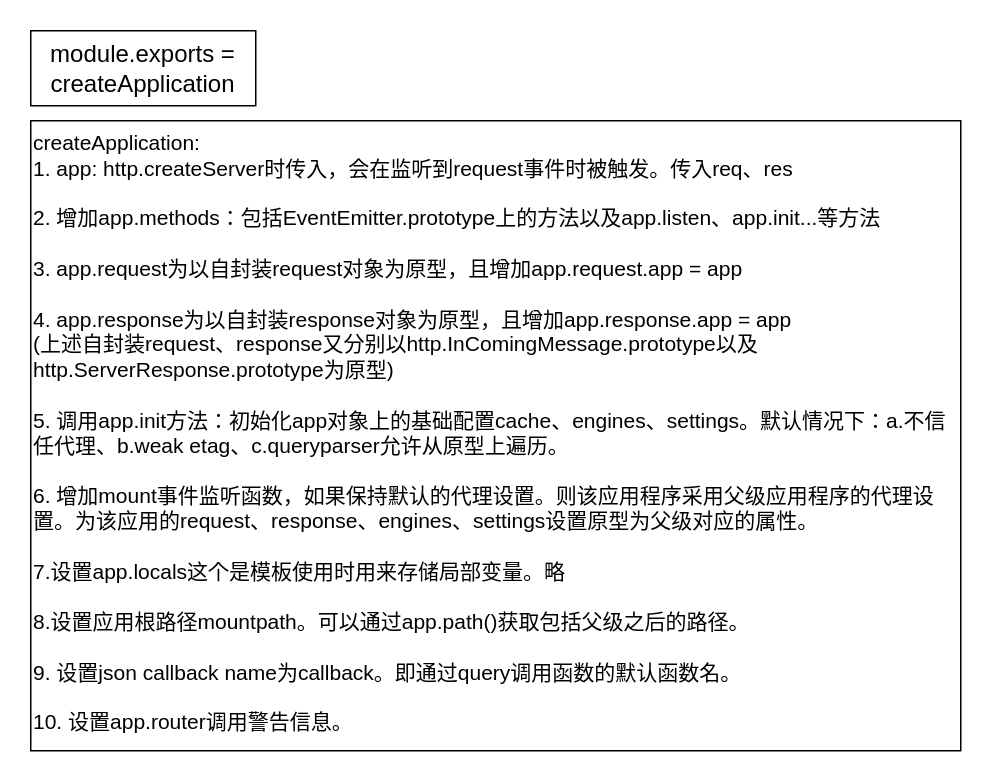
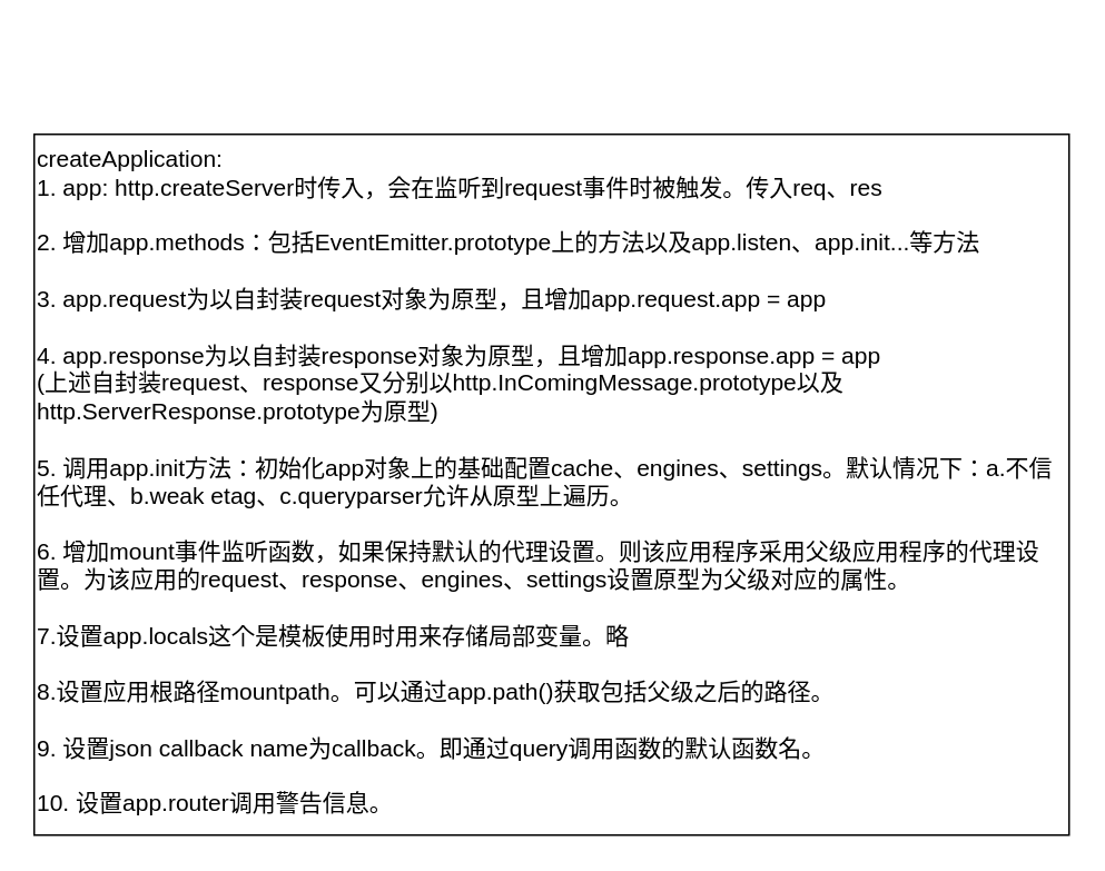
- <mxCell id="2" value="module.exports = createApplication" style="rounded=0;whiteSpace=wrap;html=1;fontSize=16;" vertex="1" parent="1"><mxGeometry x="20" y="20" width="150" height="50" as="geometry" /></mxCell>
